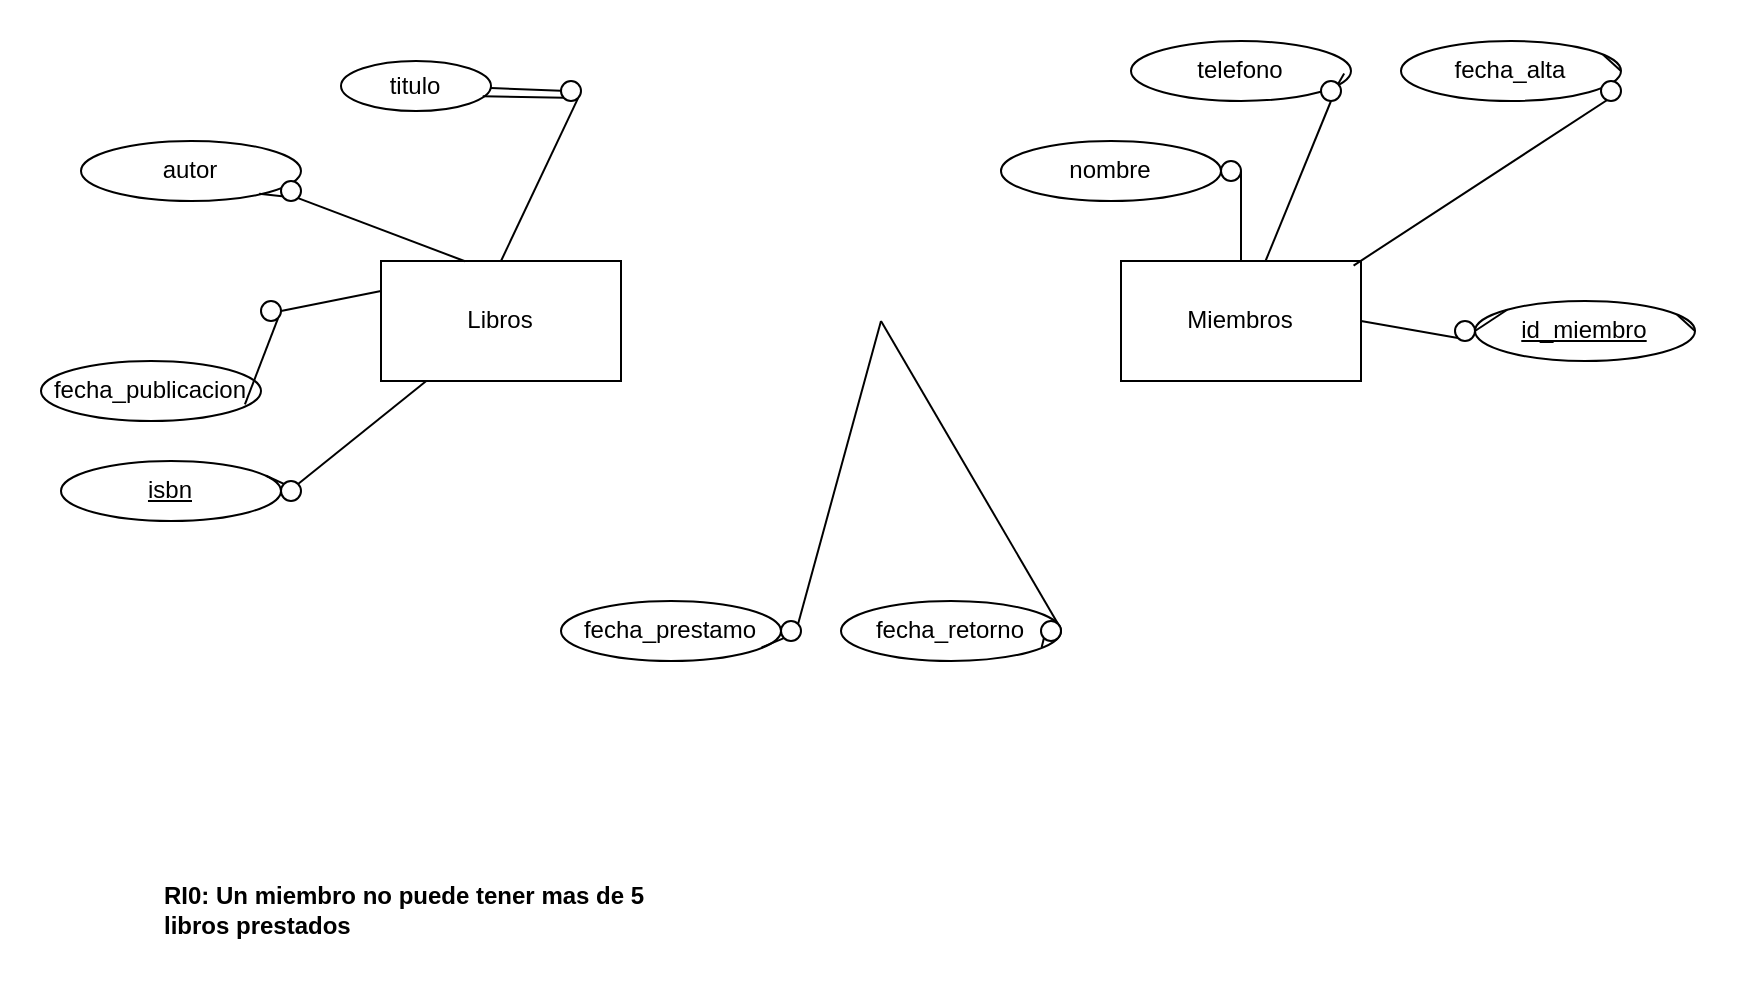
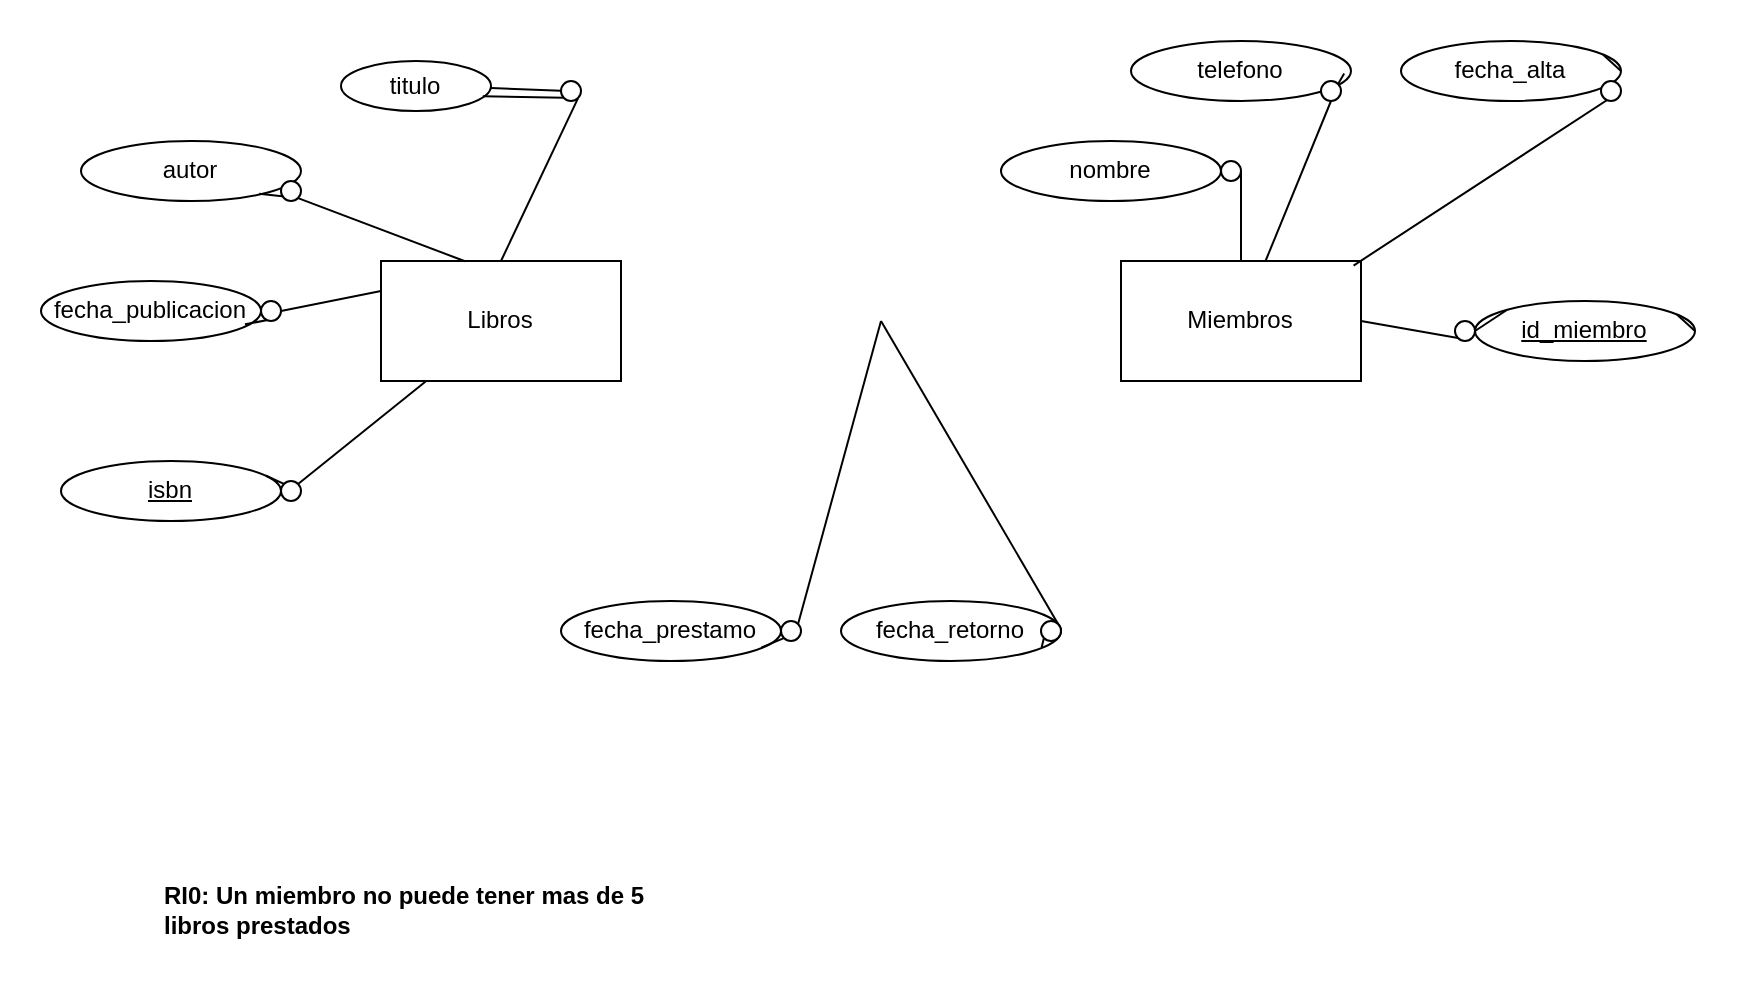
- <mxCell id="6" value="fecha_publicacion" style="ellipse;whiteSpace=wrap;html=1;" vertex="1" parent="1"><mxGeometry x="20" y="180" width="110" height="30" as="geometry" /></mxCell>
+ <mxCell id="6" value="fecha_publicacion" style="ellipse;whiteSpace=wrap;html=1;" vertex="1" parent="1"><mxGeometry y="140" width="110" height="30" as="geometry" x="20" /></mxCell>
